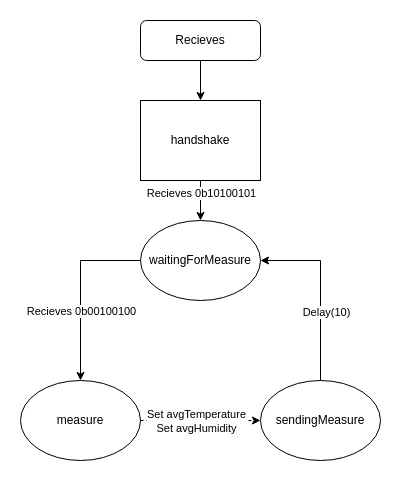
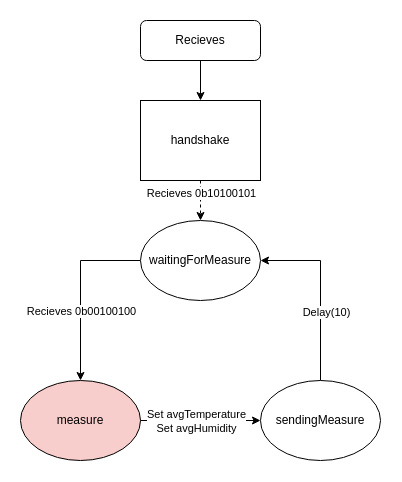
- <mxCell id="4" style="edgeStyle=orthogonalEdgeStyle;rounded=0;orthogonalLoop=1;jettySize=auto;html=1;exitX=0.5;exitY=1;exitDx=0;exitDy=0;entryX=0.5;entryY=0;entryDx=0;entryDy=0;" edge="1" parent="1" source="6" target="9"><mxGeometry relative="1" as="geometry" /></mxCell>
+ <mxCell id="4" style="edgeStyle=orthogonalEdgeStyle;rounded=0;orthogonalLoop=1;jettySize=auto;html=1;exitX=0.5;exitY=1;exitDx=0;exitDy=0;entryX=0.5;entryY=0;entryDx=0;entryDy=0;dashed=1;" edge="1" parent="1" source="6" target="9"><mxGeometry relative="1" as="geometry" /></mxCell>
- <mxCell id="12" value="measure" style="ellipse;whiteSpace=wrap;html=1;" vertex="1" parent="1"><mxGeometry x="20" y="380" width="120" height="80" as="geometry" /></mxCell>
+ <mxCell id="12" value="measure" style="ellipse;whiteSpace=wrap;html=1;fillColor=#f8cecc;" vertex="1" parent="1"><mxGeometry x="20" y="380" width="120" height="80" as="geometry" /></mxCell>
- <mxCell id="10" style="edgeStyle=orthogonalEdgeStyle;rounded=0;orthogonalLoop=1;jettySize=auto;html=1;exitX=1;exitY=0.5;exitDx=0;exitDy=0;entryX=0;entryY=0.5;entryDx=0;entryDy=0;dashed=1;" edge="1" parent="1" source="12" target="15"><mxGeometry relative="1" as="geometry" /></mxCell>
+ <mxCell id="10" style="edgeStyle=orthogonalEdgeStyle;rounded=0;orthogonalLoop=1;jettySize=auto;html=1;exitX=1;exitY=0.5;exitDx=0;exitDy=0;entryX=0;entryY=0.5;entryDx=0;entryDy=0;" edge="1" parent="1" source="12" target="15"><mxGeometry relative="1" as="geometry" /></mxCell>
